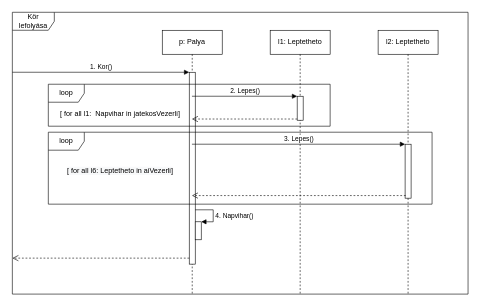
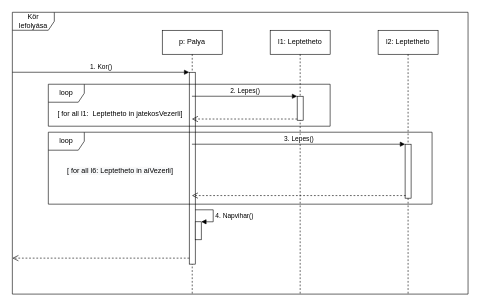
- <mxCell id="17" value="[ for all l1:&amp;nbsp; Napvihar in jatekosVezerli]" style="text;html=1;strokeColor=none;fillColor=none;align=center;verticalAlign=middle;whiteSpace=wrap;rounded=0;" parent="1" vertex="1"><mxGeometry x="90" y="180" width="220" height="20" as="geometry" /></mxCell>
+ <mxCell id="17" value="[ for all l1:&amp;nbsp; Leptetheto in jatekosVezerli]" style="text;html=1;strokeColor=none;fillColor=none;align=center;verticalAlign=middle;whiteSpace=wrap;rounded=0;" parent="1" vertex="1"><mxGeometry x="90" y="180" width="220" height="20" as="geometry" /></mxCell>
